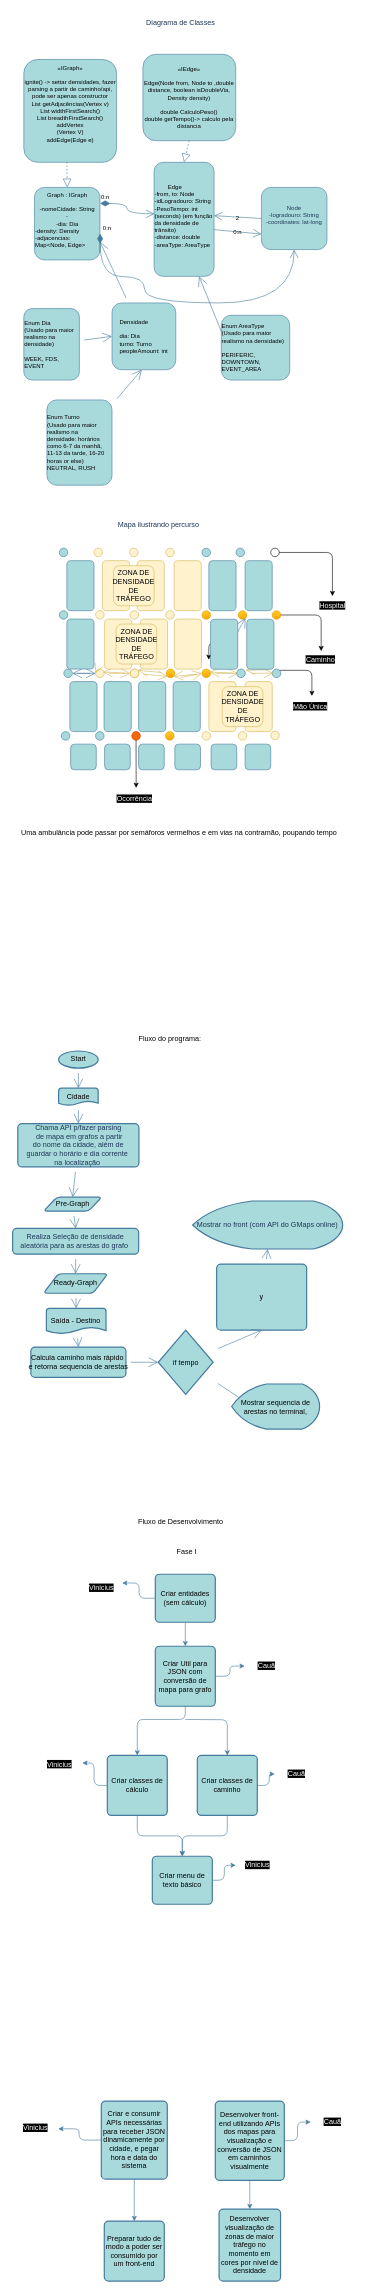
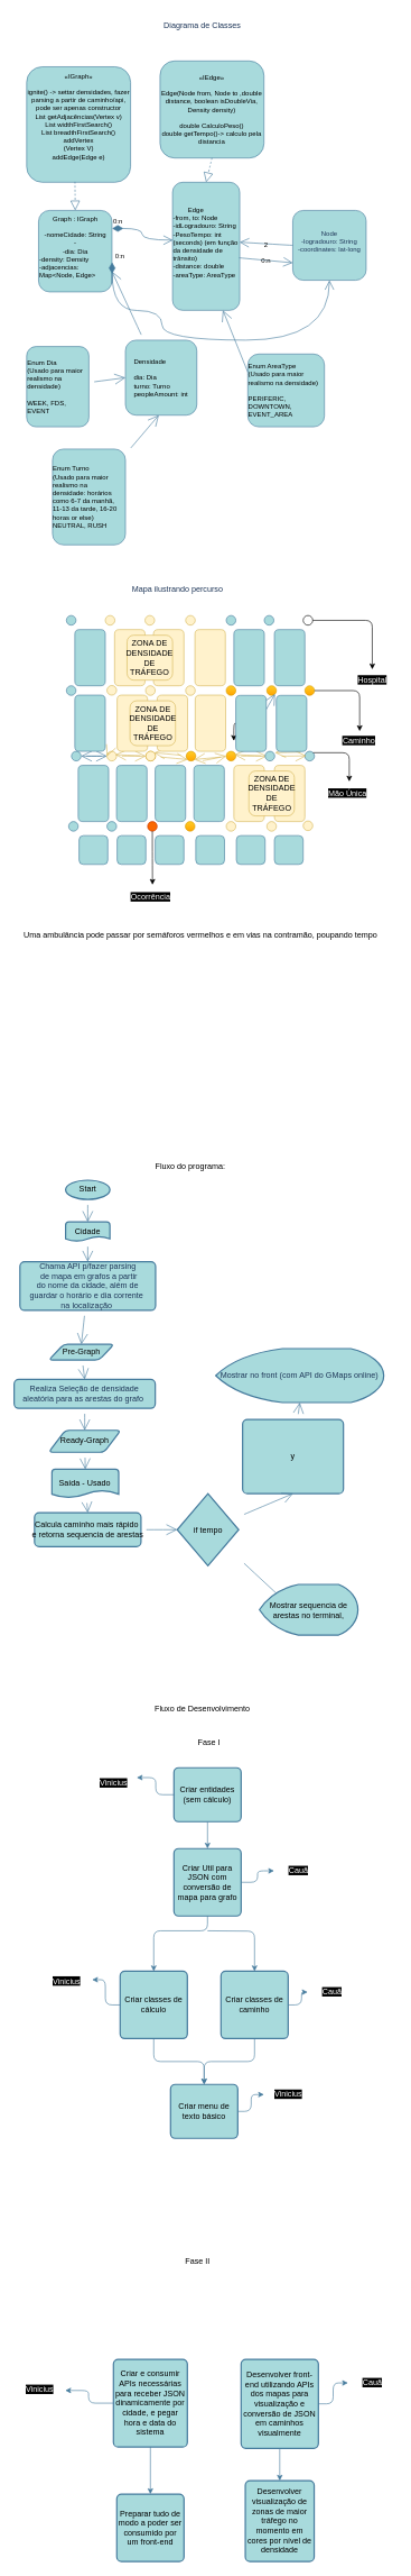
- <mxCell id="13" value="Saída - Destino" style="strokeWidth=2;html=1;shape=mxgraph.flowchart.document2;whiteSpace=wrap;size=0.25;fontFamily=Arial;fontSize=12;labelBackgroundColor=none;fillColor=#A8DADC;strokeColor=#457B9D;fontColor=default;rounded=1;fontStyle=0" parent="2" vertex="1"><mxGeometry x="56.171" y="459.046" width="99.432" height="42.138" as="geometry" /></mxCell>
+ <mxCell id="13" value="Saída - Usado" style="strokeWidth=2;html=1;shape=mxgraph.flowchart.document2;whiteSpace=wrap;size=0.25;fontFamily=Arial;fontSize=12;labelBackgroundColor=none;fillColor=#A8DADC;strokeColor=#457B9D;fontColor=default;rounded=1;fontStyle=0" parent="2" vertex="1"><mxGeometry x="56.171" y="459.046" width="99.432" height="42.138" as="geometry" /></mxCell>
- <mxCell id="9" value="Mostrar sequencia de arestas no terminal," style="strokeWidth=2;html=1;shape=mxgraph.flowchart.display;whiteSpace=wrap;fontFamily=Arial;fontSize=12;labelBackgroundColor=none;fillColor=#A8DADC;strokeColor=#457B9D;fontColor=default;rounded=1;fontStyle=0" parent="2" vertex="1"><mxGeometry x="365.0" y="584.998" width="146.542" height="75.038" as="geometry" /></mxCell>
+ <mxCell id="9" value="Mostrar sequencia de arestas no terminal," style="strokeWidth=2;html=1;shape=mxgraph.flowchart.display;whiteSpace=wrap;fontFamily=Arial;fontSize=12;labelBackgroundColor=none;fillColor=#A8DADC;strokeColor=#457B9D;fontColor=default;rounded=1;fontStyle=0" parent="2" vertex="1"><mxGeometry x="365.0" y="629.998" width="146.542" height="75.038" as="geometry" /></mxCell>
+ <mxCell id="124" value="Fase II" style="text;html=1;align=center;verticalAlign=middle;resizable=0;points=[];autosize=1;strokeColor=none;fillColor=none;fontColor=default;rounded=1;fontStyle=0" vertex="1" parent="1"><mxGeometry x="257.01" y="3338" width="72" height="36" as="geometry" /></mxCell>
